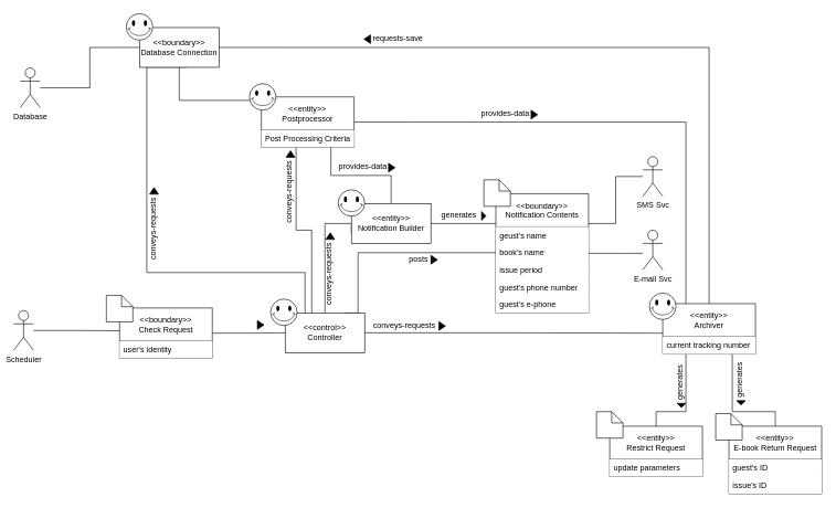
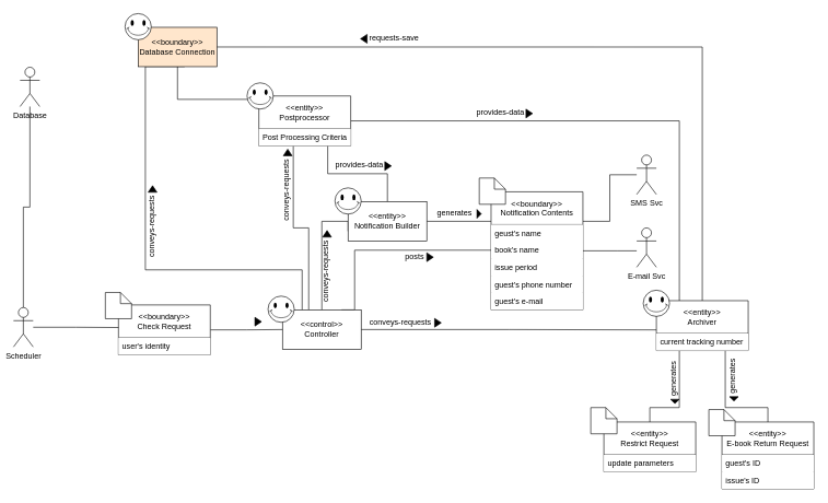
- <mxCell id="10" value="&amp;lt;&amp;lt;boundary&amp;gt;&amp;gt;&lt;br&gt;Database Connection" style="rounded=0;whiteSpace=wrap;html=1;" parent="1" vertex="1"><mxGeometry x="210" y="41.17" width="120" height="60" as="geometry" /></mxCell>
+ <mxCell id="10" value="&amp;lt;&amp;lt;boundary&amp;gt;&amp;gt;&lt;br&gt;Database Connection" style="rounded=0;whiteSpace=wrap;html=1;fillColor=#ffe6cc;" parent="1" vertex="1"><mxGeometry x="210" y="41.17" width="120" height="60" as="geometry" /></mxCell>
- <mxCell id="11" style="edgeStyle=orthogonalEdgeStyle;rounded=0;orthogonalLoop=1;jettySize=auto;html=1;entryX=0;entryY=0.5;entryDx=0;entryDy=0;endArrow=none;endFill=0;" parent="1" source="12" target="10" edge="1"><mxGeometry relative="1" as="geometry" /></mxCell>
+ <mxCell id="11" style="edgeStyle=orthogonalEdgeStyle;rounded=0;orthogonalLoop=1;jettySize=auto;html=1;endArrow=none;endFill=0;" parent="1" source="12" target="14" edge="1"><mxGeometry relative="1" as="geometry" /></mxCell>
- <mxCell id="51" value="guest's e-phone" style="text;align=left;verticalAlign=top;spacingLeft=4;spacingRight=4;overflow=hidden;rotatable=0;points=[[0,0.5],[1,0.5]];portConstraint=eastwest;fillColor=#ffffff;" parent="46" vertex="1"><mxGeometry y="154" width="140" height="26" as="geometry" /></mxCell>
+ <mxCell id="51" value="guest's e-mail" style="text;align=left;verticalAlign=top;spacingLeft=4;spacingRight=4;overflow=hidden;rotatable=0;points=[[0,0.5],[1,0.5]];portConstraint=eastwest;fillColor=#ffffff;" parent="46" vertex="1"><mxGeometry y="154" width="140" height="26" as="geometry" /></mxCell>
